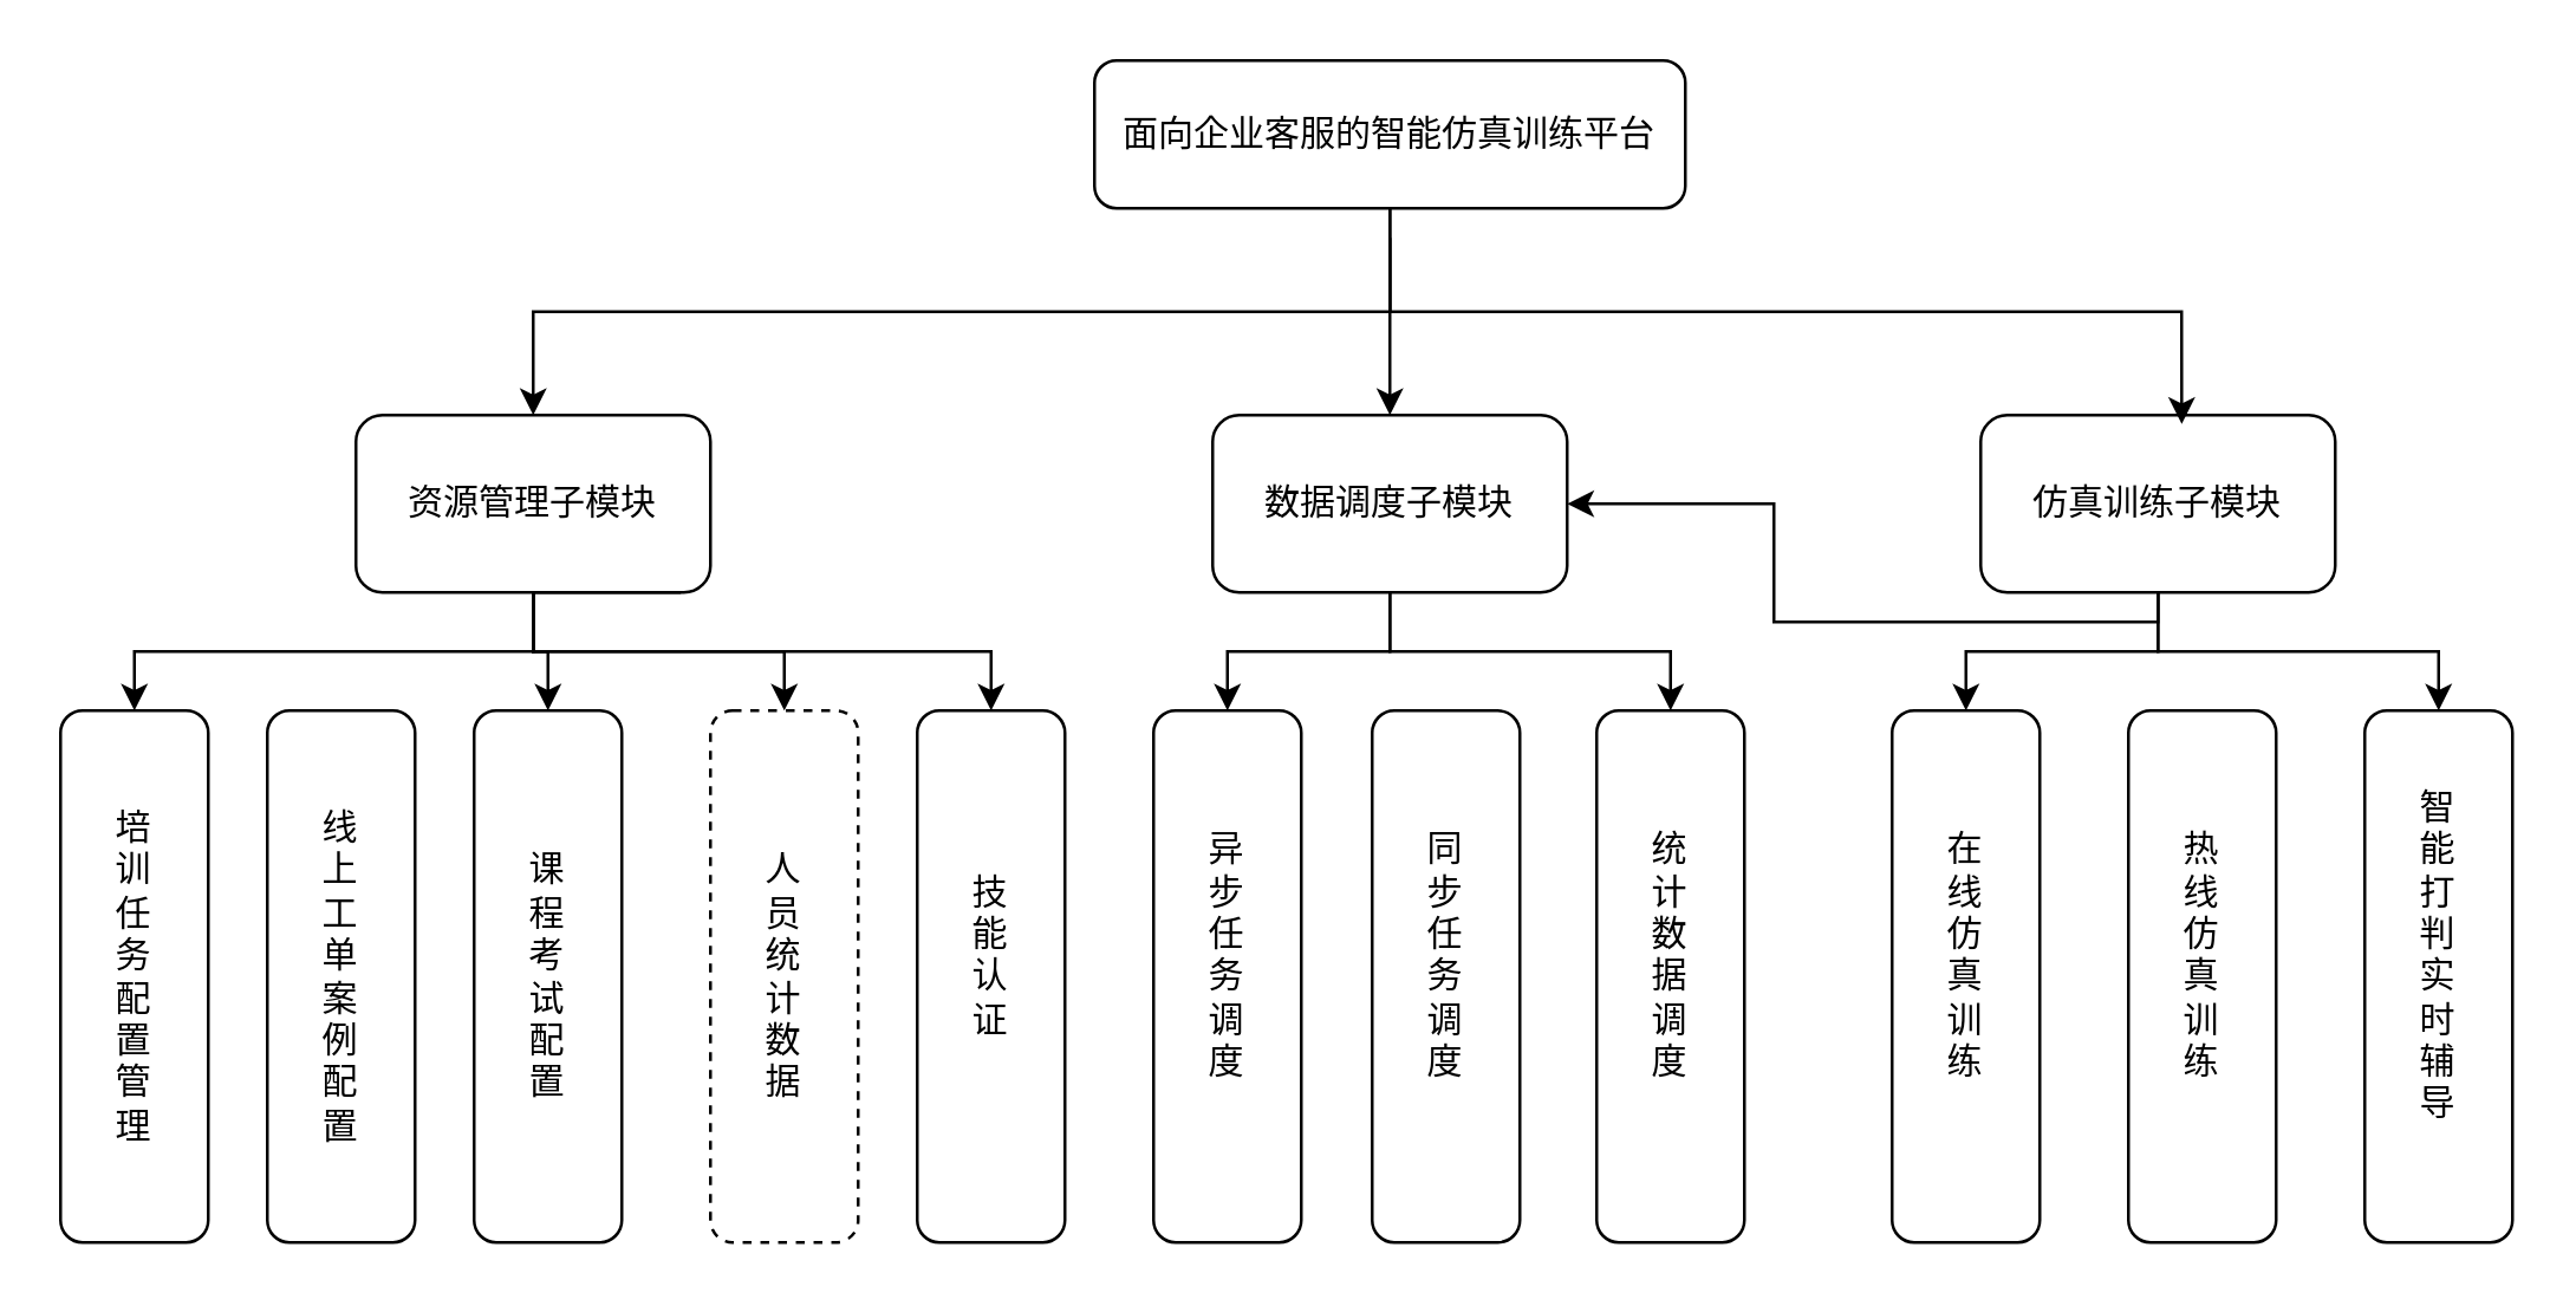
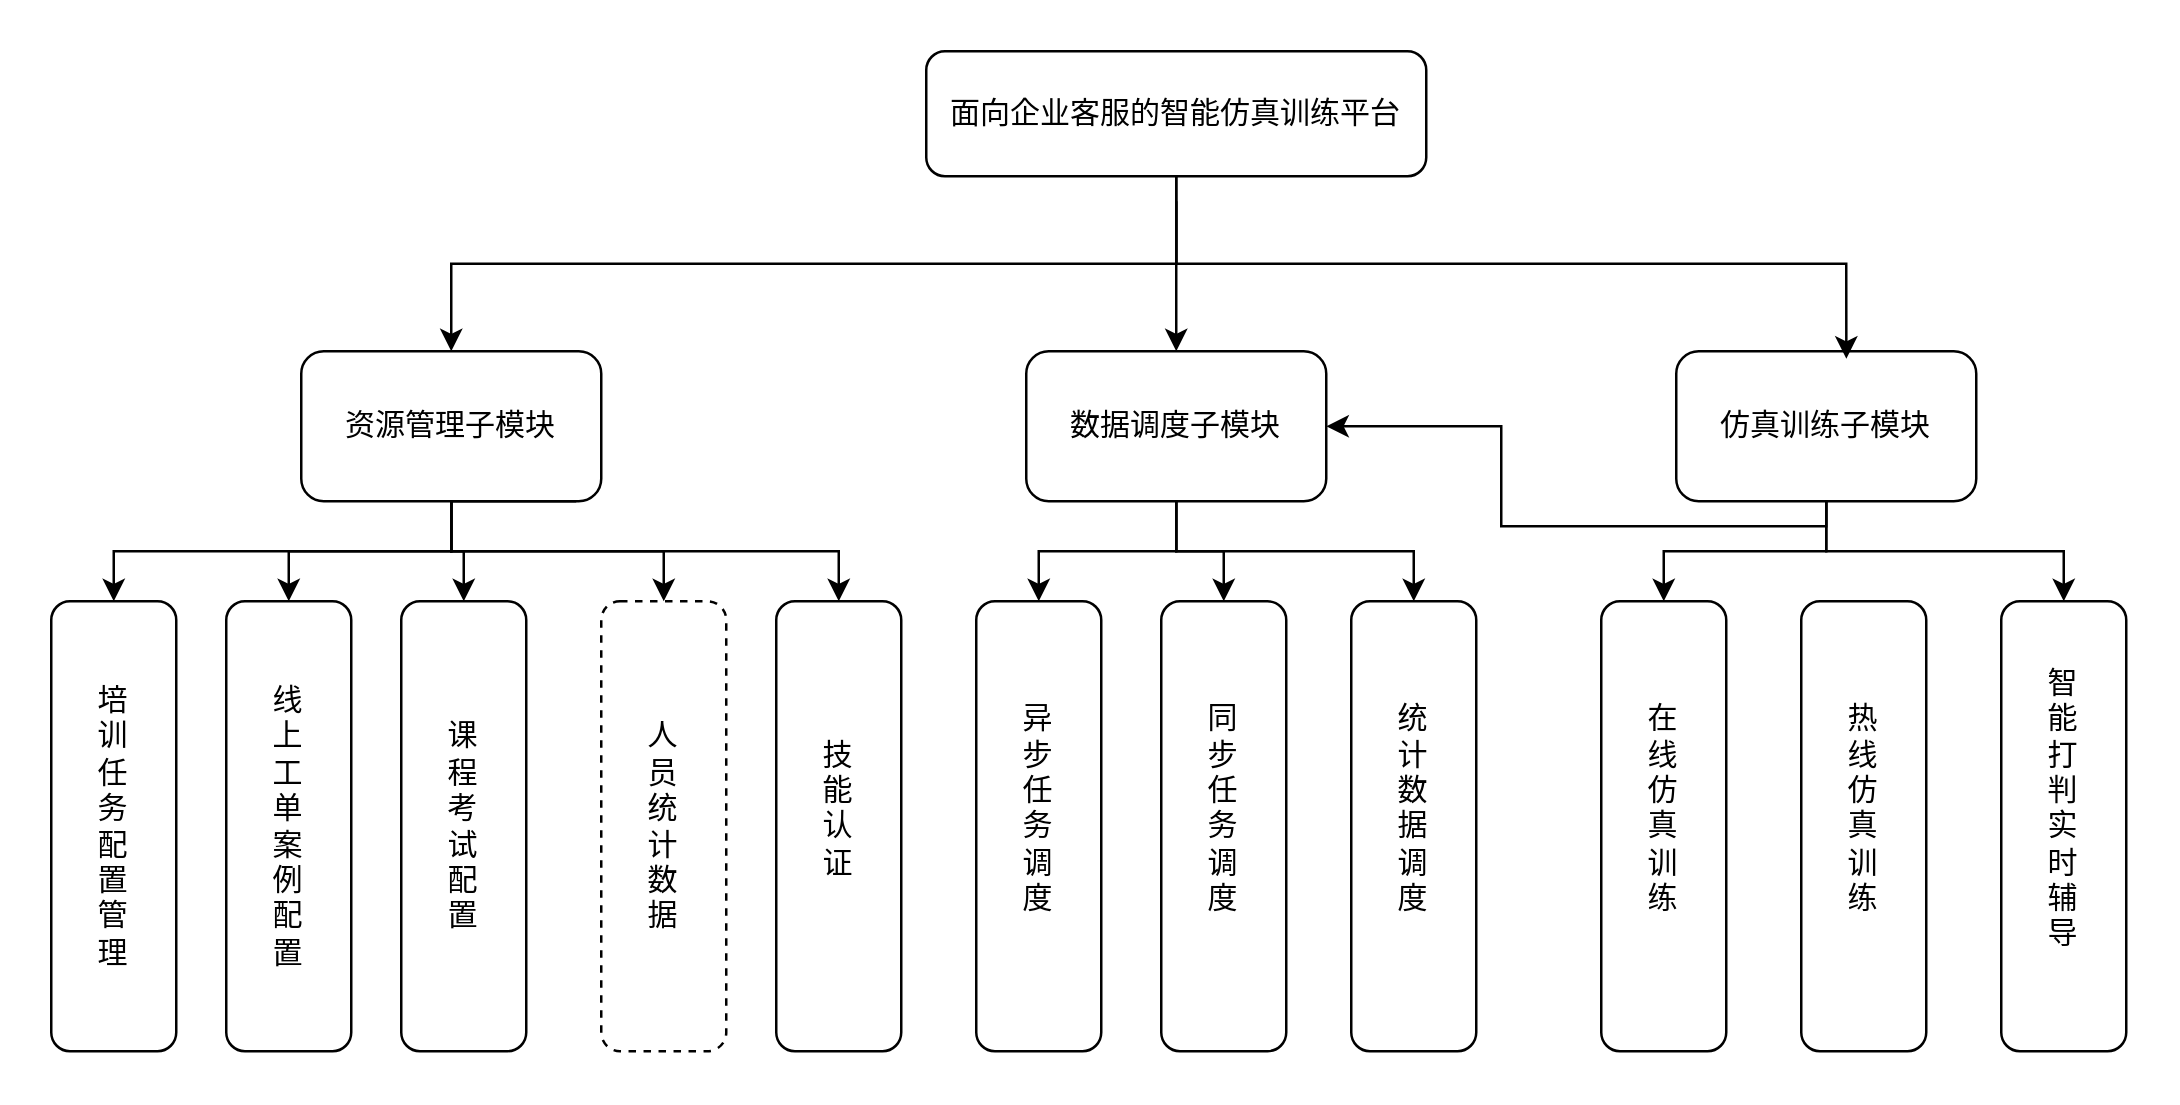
+ <mxCell id="12" value="" style="endArrow=classic;html=1;rounded=0;exitX=0.5;exitY=1;exitDx=0;exitDy=0;entryX=0.5;entryY=0;entryDx=0;entryDy=0;edgeStyle=orthogonalEdgeStyle;" edge="1" parent="1" source="5" target="11"><mxGeometry width="50" height="50" relative="1" as="geometry"><mxPoint x="270" y="250" as="sourcePoint" /><mxPoint x="320" y="200" as="targetPoint" /></mxGeometry></mxCell>
+ <mxCell id="26" value="" style="endArrow=classic;html=1;rounded=0;exitX=0.5;exitY=1;exitDx=0;exitDy=0;entryX=0.5;entryY=0;entryDx=0;entryDy=0;edgeStyle=orthogonalEdgeStyle;" edge="1" parent="1" source="6" target="17"><mxGeometry width="50" height="50" relative="1" as="geometry"><mxPoint x="490" y="250" as="sourcePoint" /><mxPoint x="540" y="200" as="targetPoint" /></mxGeometry></mxCell>
